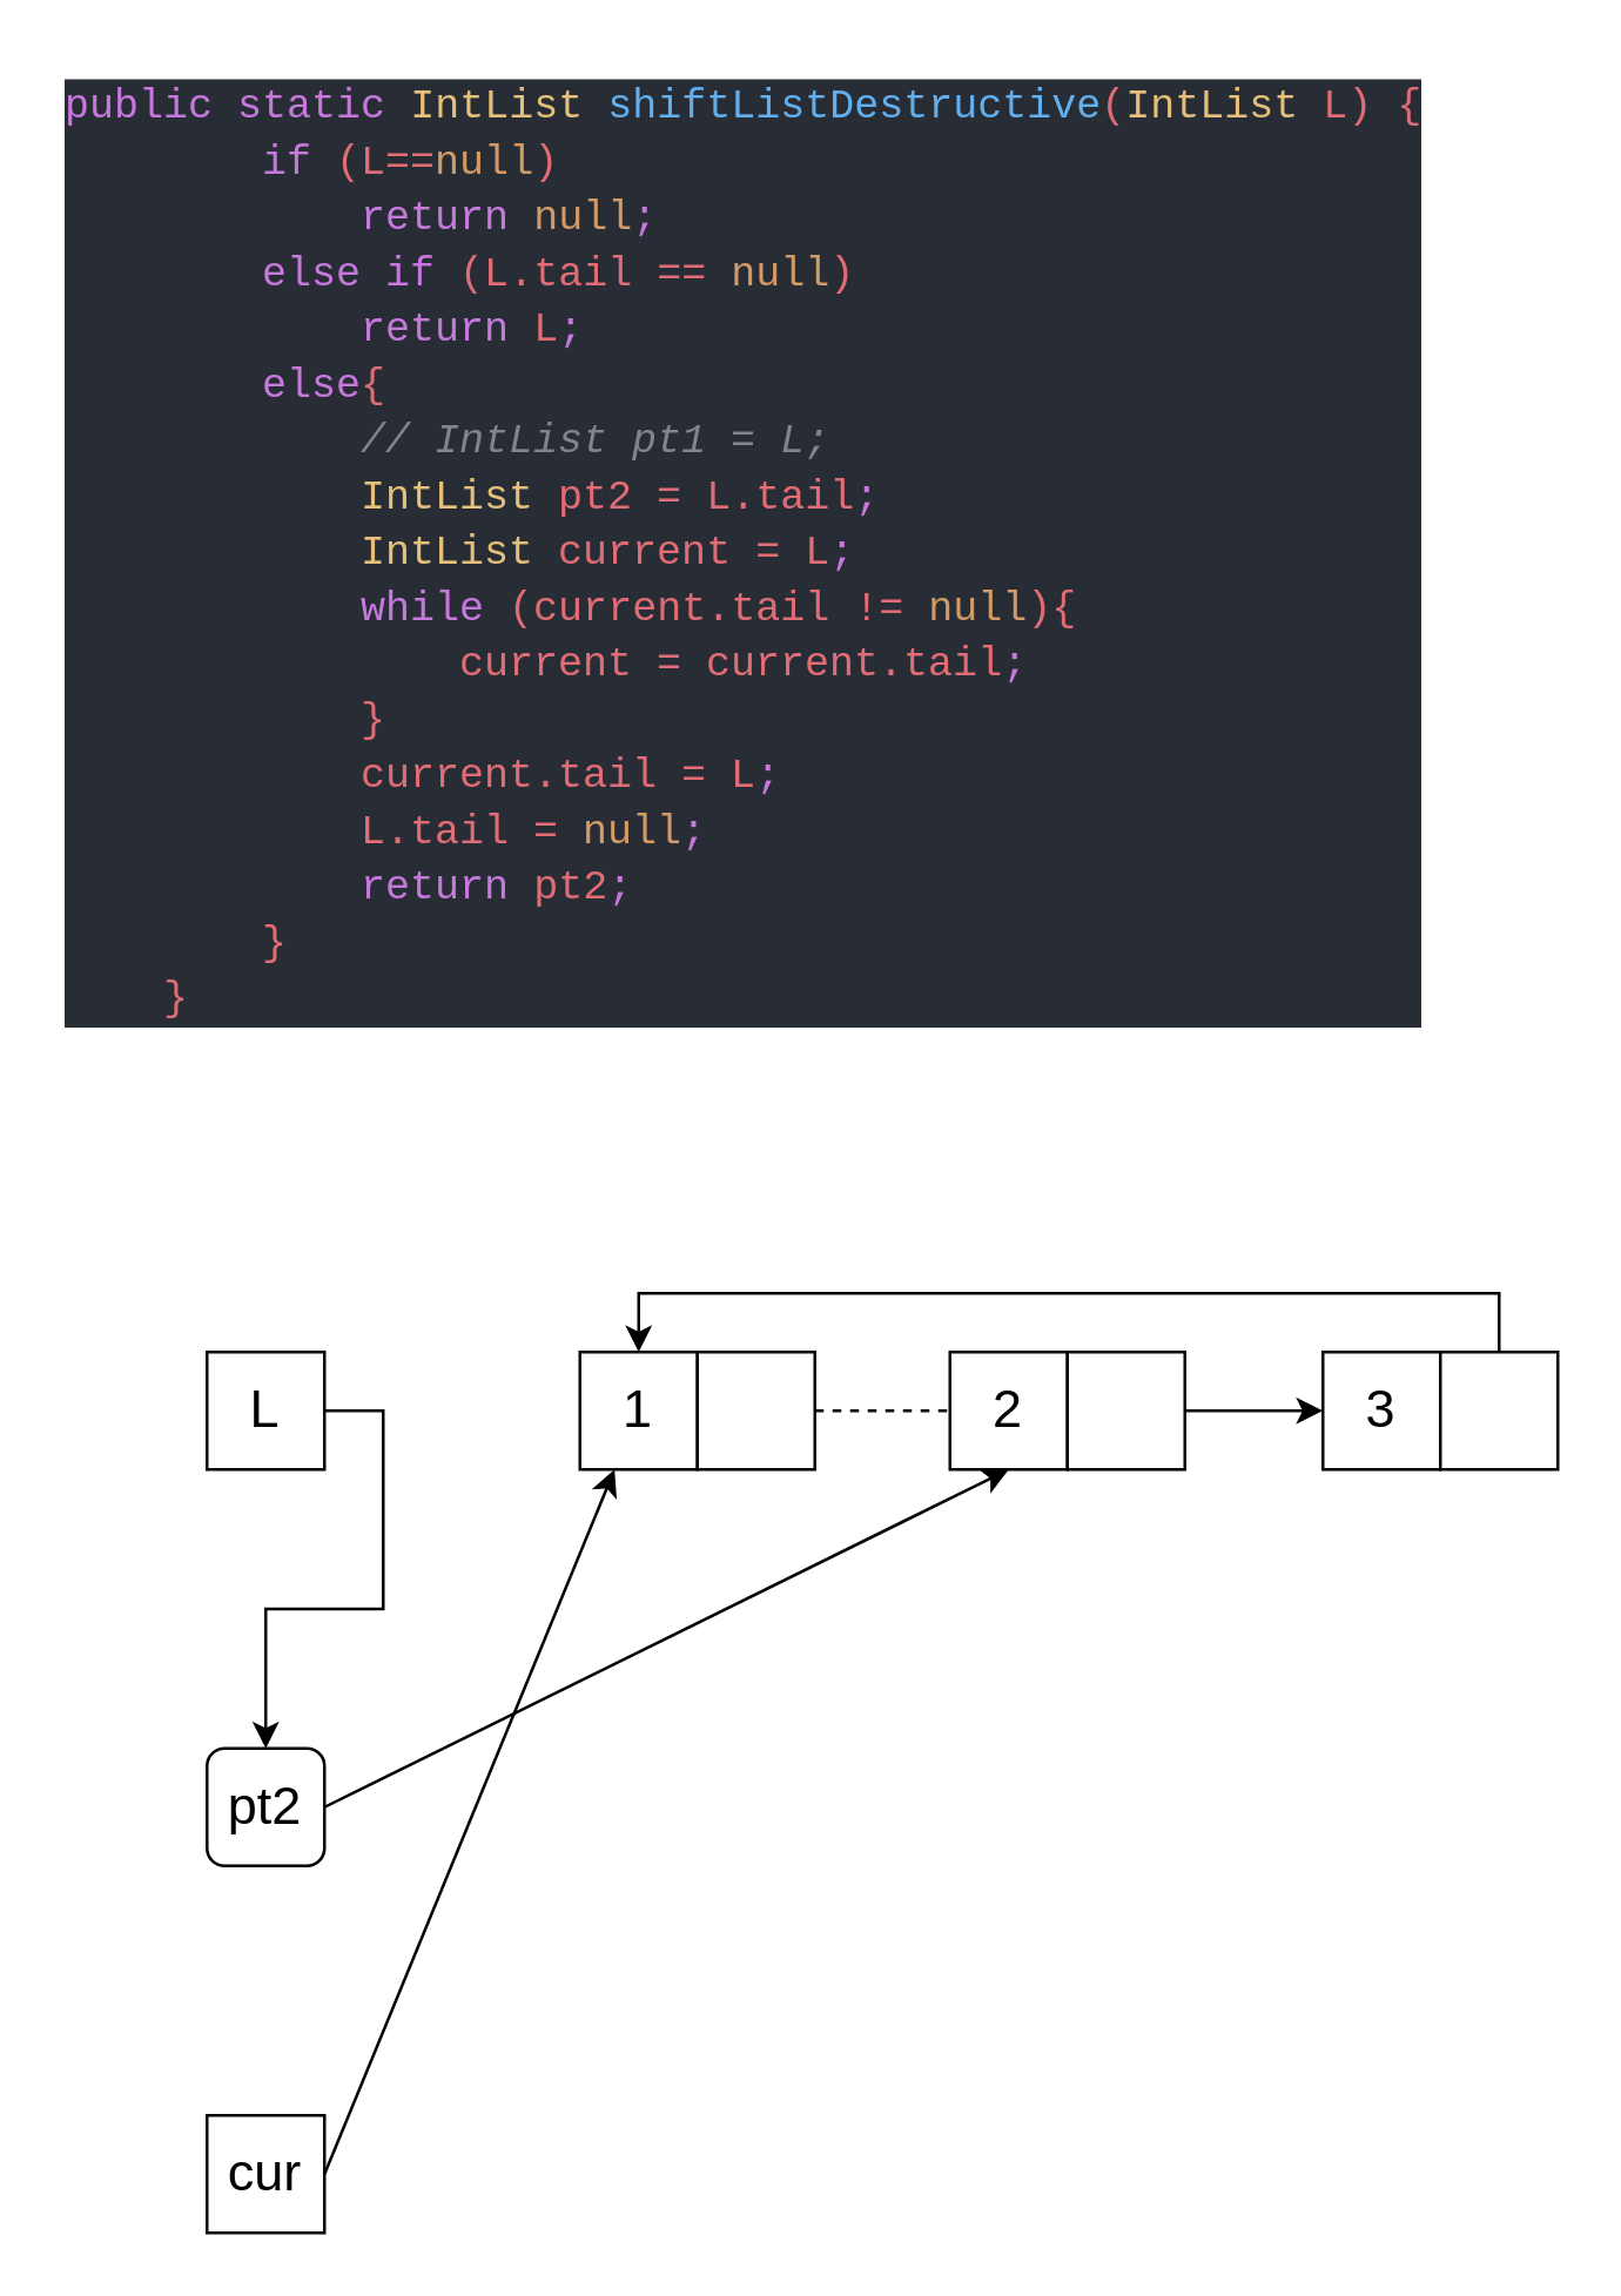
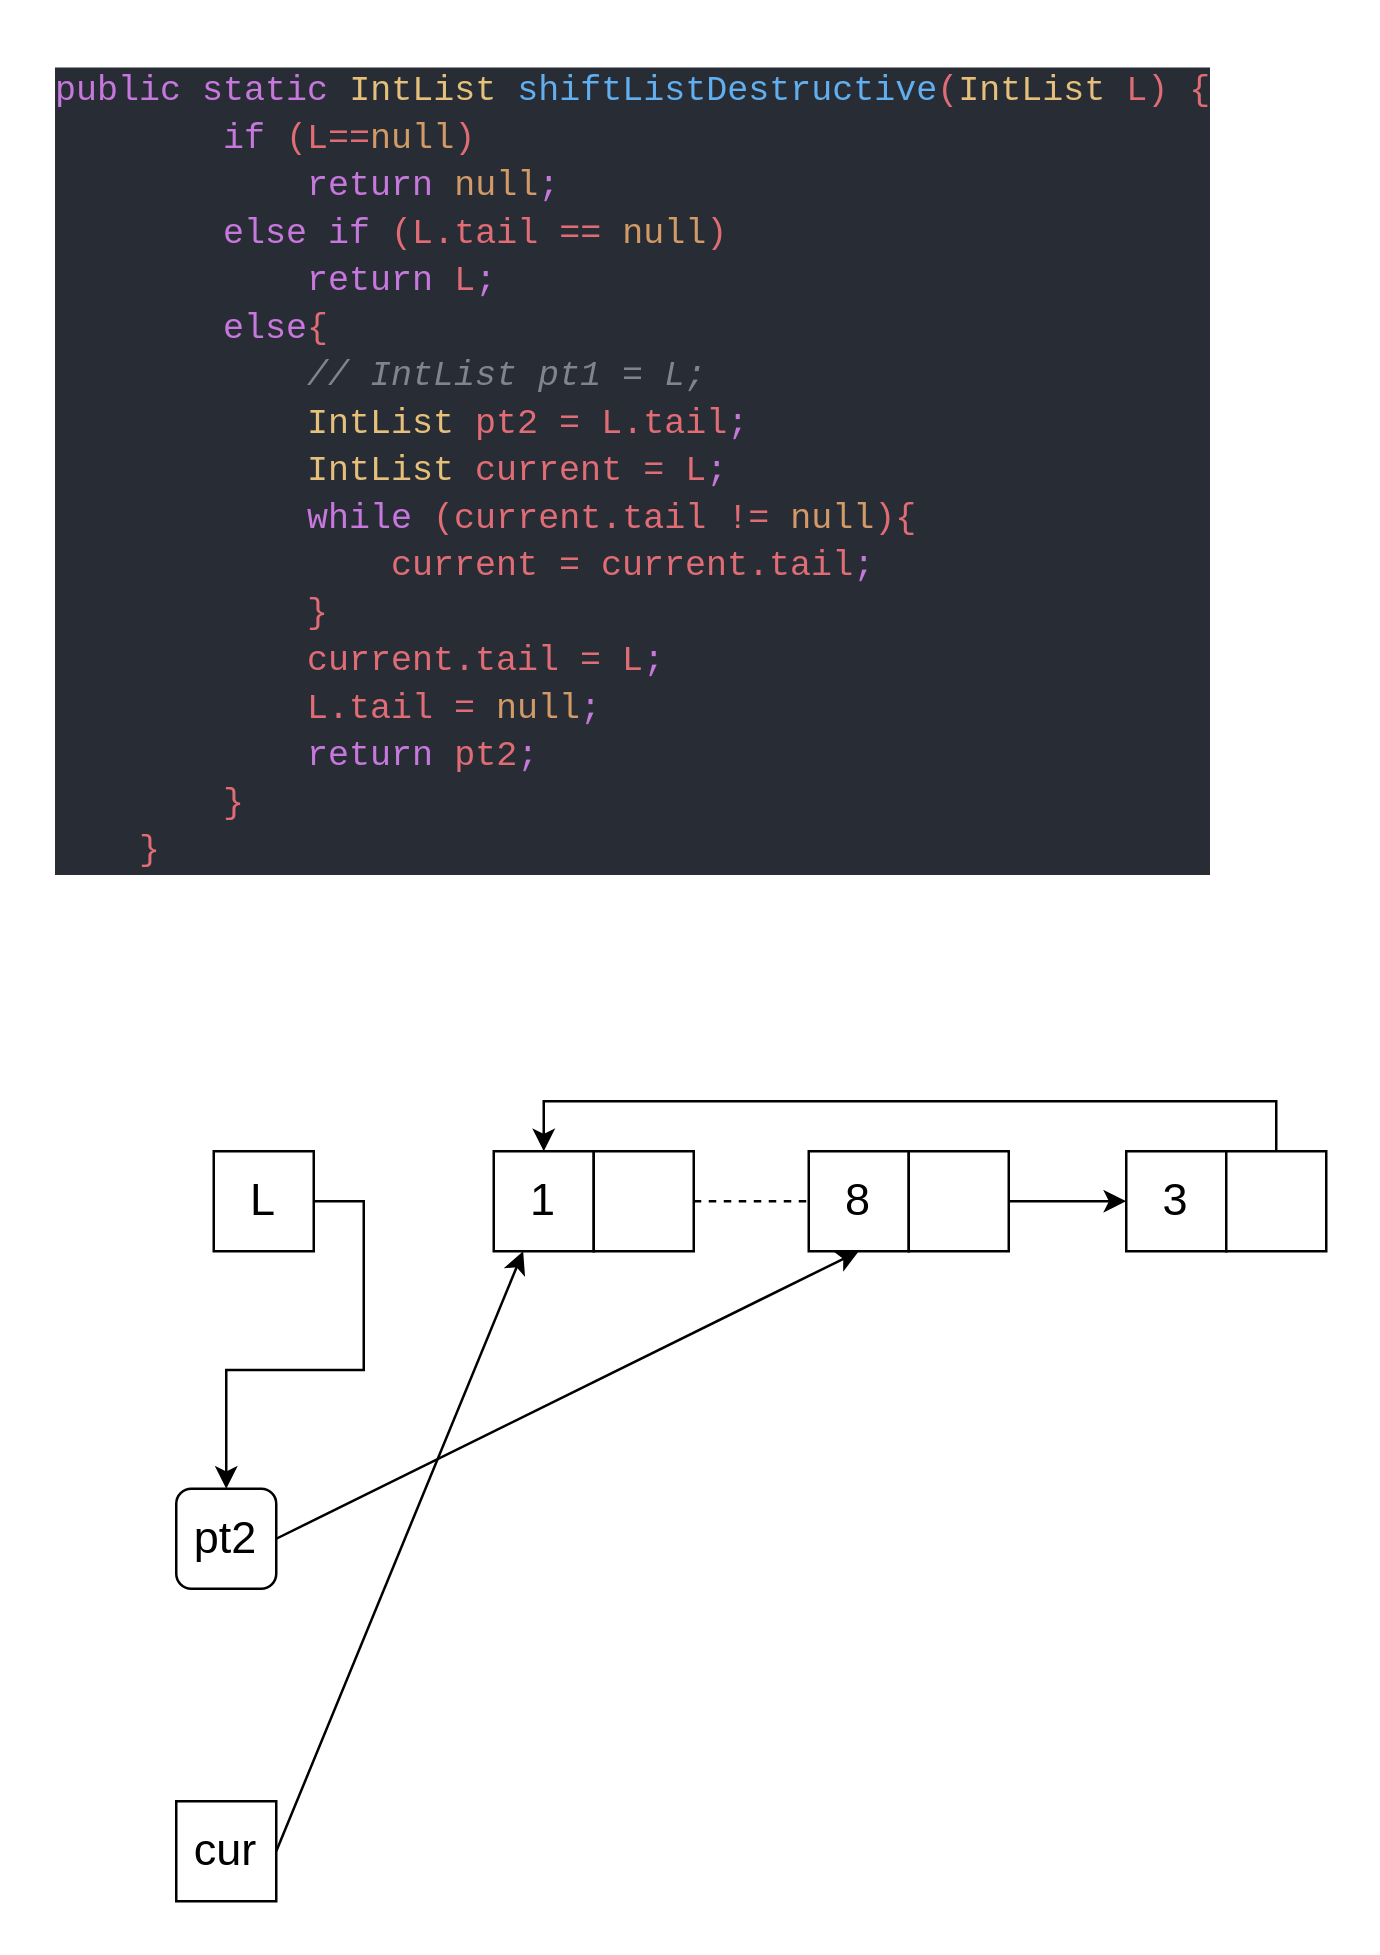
- <mxCell id="4" value="&lt;font style=&quot;font-size: 18px&quot;&gt;L&lt;/font&gt;" style="whiteSpace=wrap;html=1;aspect=fixed;" vertex="1" parent="1"><mxGeometry x="70" y="460" width="40" height="40" as="geometry" /></mxCell>
+ <mxCell id="4" value="&lt;font style=&quot;font-size: 18px&quot;&gt;L&lt;/font&gt;" style="whiteSpace=wrap;html=1;aspect=fixed;" vertex="1" parent="1"><mxGeometry x="85" y="460" width="40" height="40" as="geometry" /></mxCell>
- <mxCell id="6" value="&lt;font style=&quot;font-size: 18px&quot;&gt;2&lt;/font&gt;" style="whiteSpace=wrap;html=1;aspect=fixed;" vertex="1" parent="1"><mxGeometry x="323" y="460" width="40" height="40" as="geometry" /></mxCell>
+ <mxCell id="6" value="&lt;font style=&quot;font-size: 18px&quot;&gt;8&lt;/font&gt;" style="whiteSpace=wrap;html=1;aspect=fixed;" vertex="1" parent="1"><mxGeometry x="323" y="460" width="40" height="40" as="geometry" /></mxCell>
